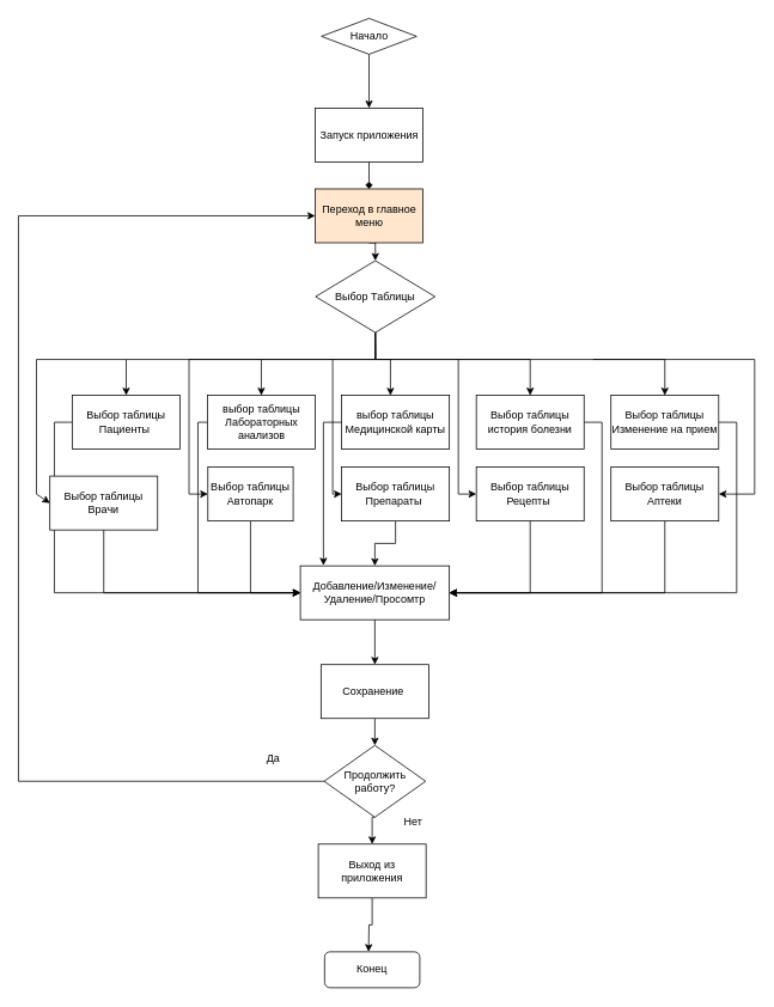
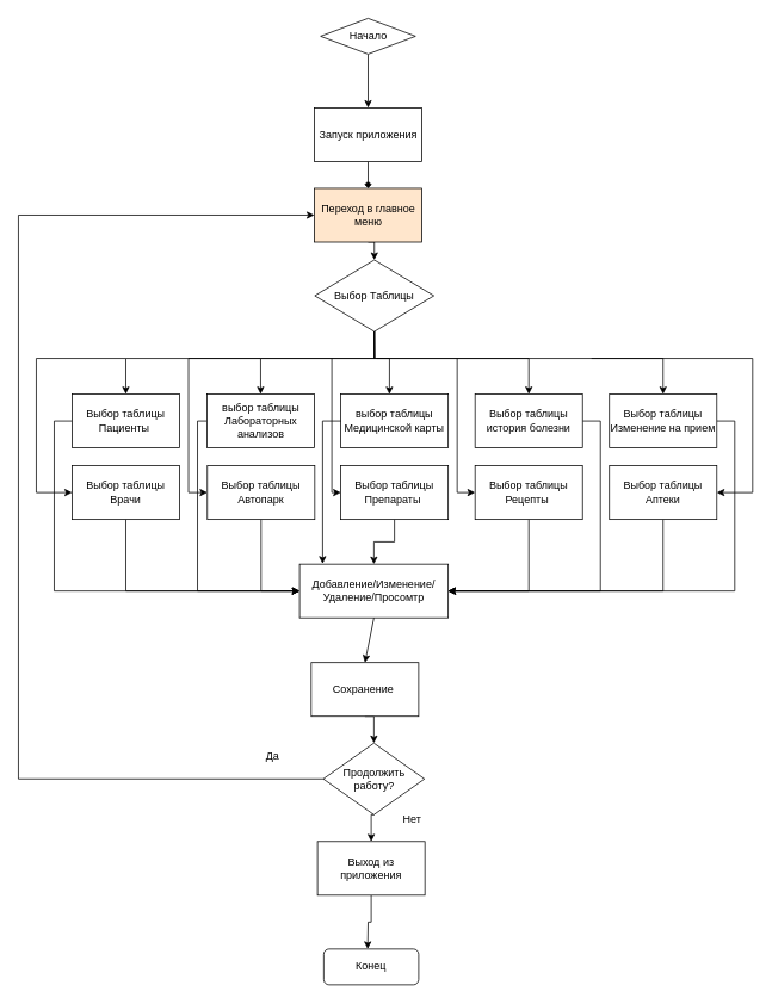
- <mxCell id="20" value="Выбор таблицы Автопарк" style="rounded=0;whiteSpace=wrap;html=1;" vertex="1" parent="1"><mxGeometry x="231" y="520" width="95" height="60" as="geometry" /></mxCell>
+ <mxCell id="20" value="Выбор таблицы Автопарк" style="rounded=0;whiteSpace=wrap;html=1;" vertex="1" parent="1"><mxGeometry x="231" y="520" width="120" height="60" as="geometry" /></mxCell>
- <mxCell id="18" value="Выбор таблицы Врачи" style="rounded=0;whiteSpace=wrap;html=1;" vertex="1" parent="1"><mxGeometry x="55" y="530" width="120" height="60" as="geometry" /></mxCell>
+ <mxCell id="18" value="Выбор таблицы Врачи" style="rounded=0;whiteSpace=wrap;html=1;" vertex="1" parent="1"><mxGeometry x="80" y="520" width="120" height="60" as="geometry" /></mxCell>
- <mxCell id="39" value="Сохранение&amp;nbsp;" style="rounded=0;whiteSpace=wrap;html=1;" vertex="1" parent="1"><mxGeometry x="357" y="740" width="120" height="60" as="geometry" /></mxCell>
+ <mxCell id="39" value="Сохранение&amp;nbsp;" style="rounded=0;whiteSpace=wrap;html=1;" vertex="1" parent="1"><mxGeometry x="347" y="740" width="120" height="60" as="geometry" /></mxCell>
